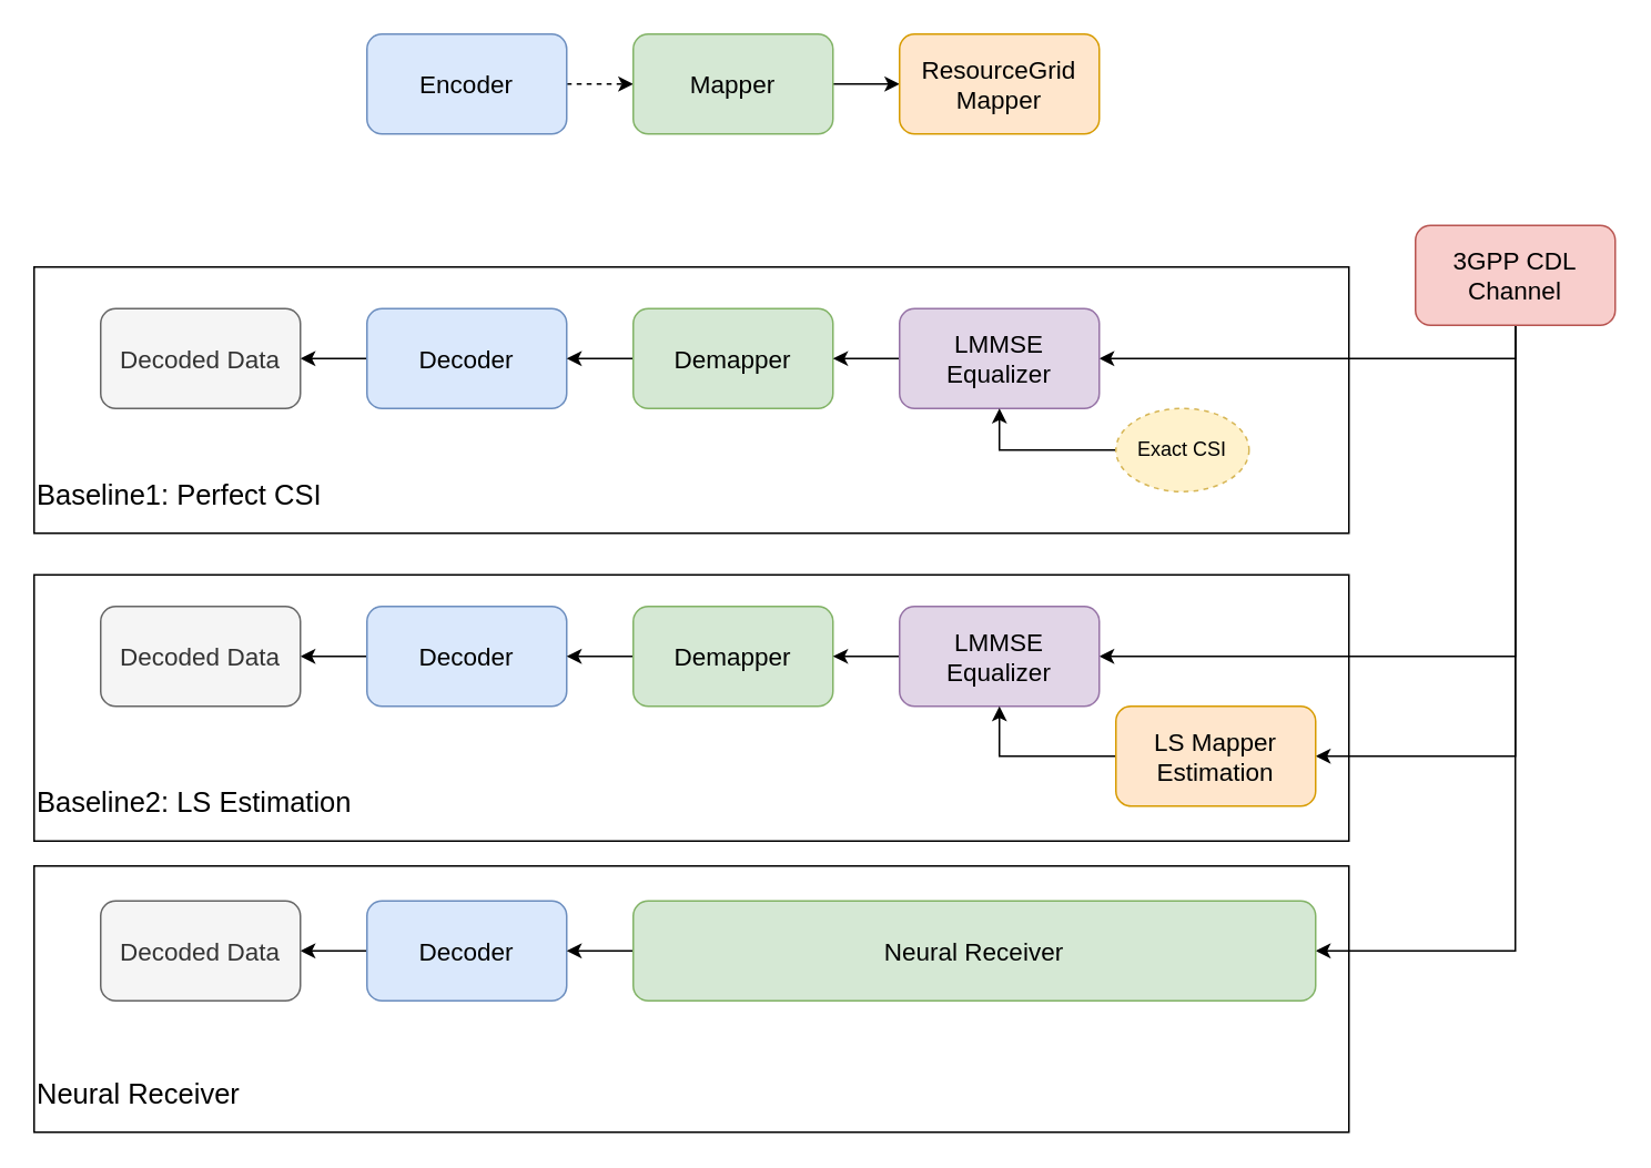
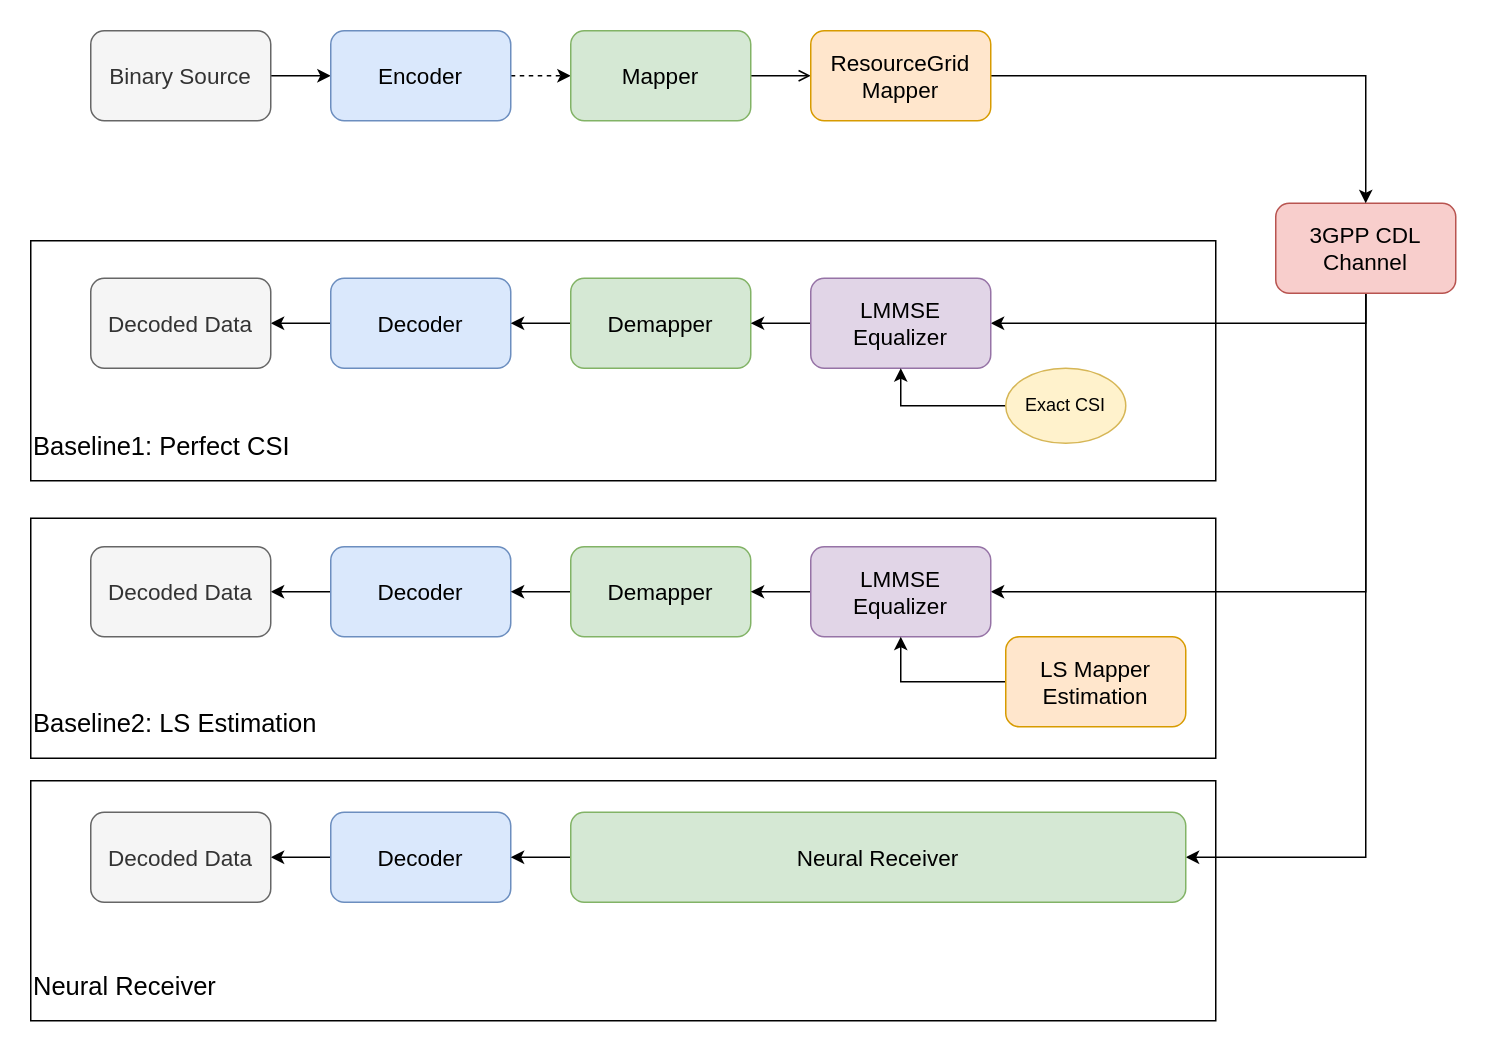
+ <mxCell id="4" value="Binary Source" style="rounded=1;whiteSpace=wrap;html=1;fillColor=#f5f5f5;strokeColor=#666666;strokeWidth=1;fontSize=15;fontStyle=0;fontColor=#333333;" vertex="1" parent="1"><mxGeometry x="60" y="20" width="120" height="60" as="geometry" /></mxCell>
+ <mxCell id="3" value="" style="edgeStyle=orthogonalEdgeStyle;rounded=0;orthogonalLoop=1;jettySize=auto;html=1;fillColor=#d5e8d4;strokeColor=#000000;strokeWidth=1;fontSize=15;fontStyle=0" edge="1" parent="1" source="4" target="6"><mxGeometry relative="1" as="geometry" /></mxCell>
- <mxCell id="7" style="edgeStyle=orthogonalEdgeStyle;rounded=0;orthogonalLoop=1;jettySize=auto;html=1;exitX=1;exitY=0.5;exitDx=0;exitDy=0;entryX=0;entryY=0.5;entryDx=0;entryDy=0;" edge="1" parent="1" source="8" target="15"><mxGeometry relative="1" as="geometry" /></mxCell>
+ <mxCell id="7" style="edgeStyle=orthogonalEdgeStyle;rounded=0;orthogonalLoop=1;jettySize=auto;html=1;exitX=1;exitY=0.5;exitDx=0;exitDy=0;entryX=0;entryY=0.5;entryDx=0;entryDy=0;endArrow=open;" edge="1" parent="1" source="8" target="15"><mxGeometry relative="1" as="geometry" /></mxCell>
+ <mxCell id="14" style="edgeStyle=orthogonalEdgeStyle;rounded=0;orthogonalLoop=1;jettySize=auto;html=1;exitX=1;exitY=0.5;exitDx=0;exitDy=0;" edge="1" parent="1" source="15" target="13"><mxGeometry relative="1" as="geometry" /></mxCell>
- <mxCell id="29" value="Exact CSI" style="ellipse;whiteSpace=wrap;html=1;fillColor=#fff2cc;strokeColor=#d6b656;dashed=1;" vertex="1" parent="1"><mxGeometry x="670" y="245" width="80" height="50" as="geometry" /></mxCell>
+ <mxCell id="29" value="Exact CSI" style="ellipse;whiteSpace=wrap;html=1;fillColor=#fff2cc;strokeColor=#d6b656;" vertex="1" parent="1"><mxGeometry x="670" y="245" width="80" height="50" as="geometry" /></mxCell>
- <mxCell id="11" style="edgeStyle=orthogonalEdgeStyle;rounded=0;orthogonalLoop=1;jettySize=auto;html=1;exitX=0.5;exitY=1;exitDx=0;exitDy=0;entryX=1;entryY=0.5;entryDx=0;entryDy=0;" edge="1" parent="1" source="13" target="31"><mxGeometry relative="1" as="geometry" /></mxCell>
